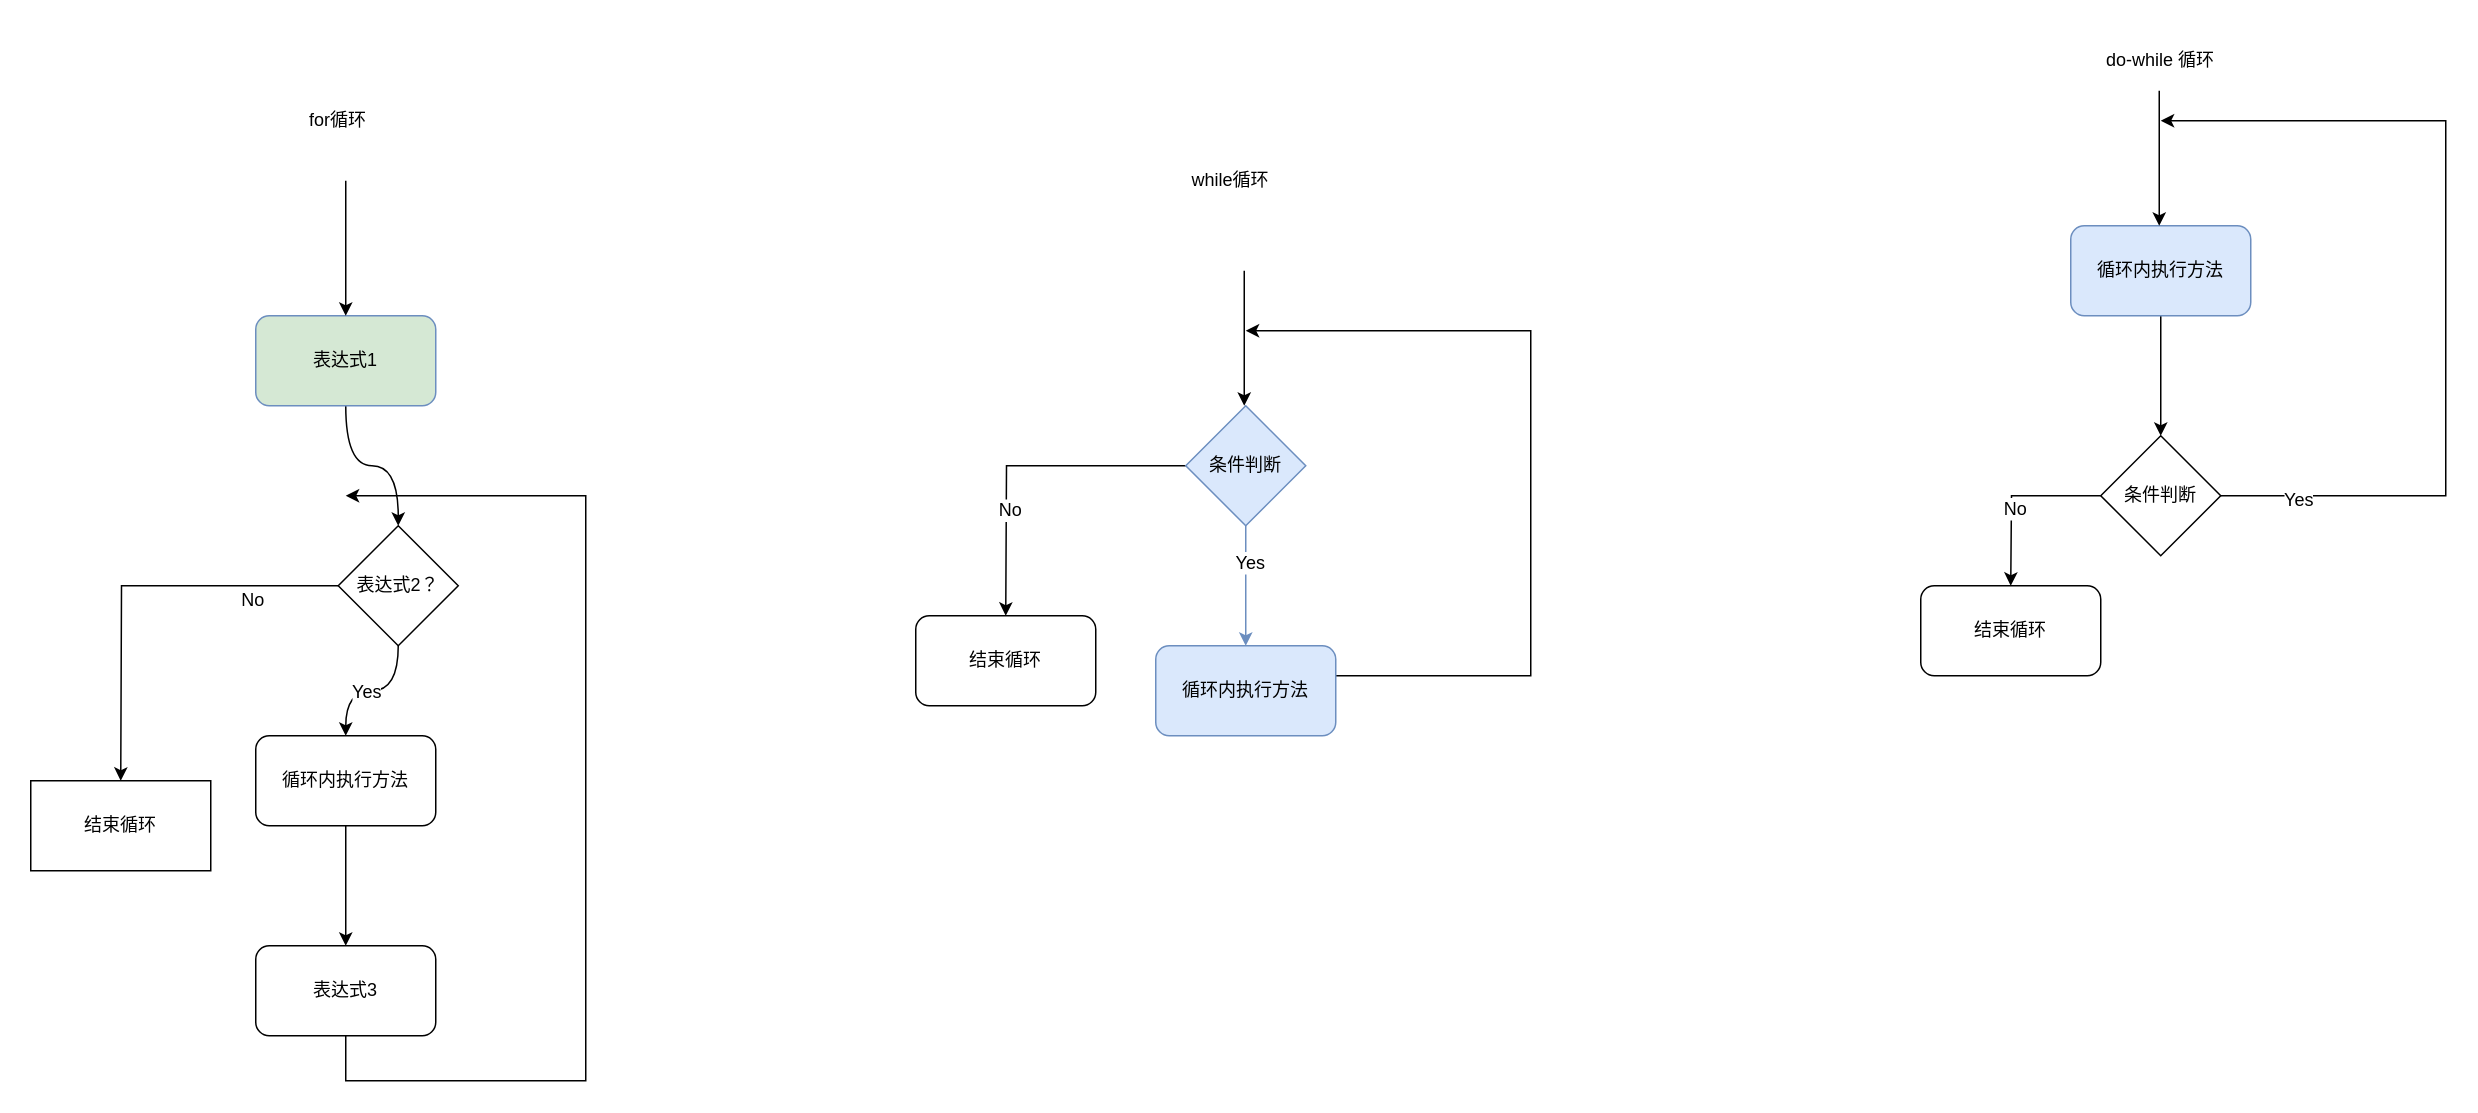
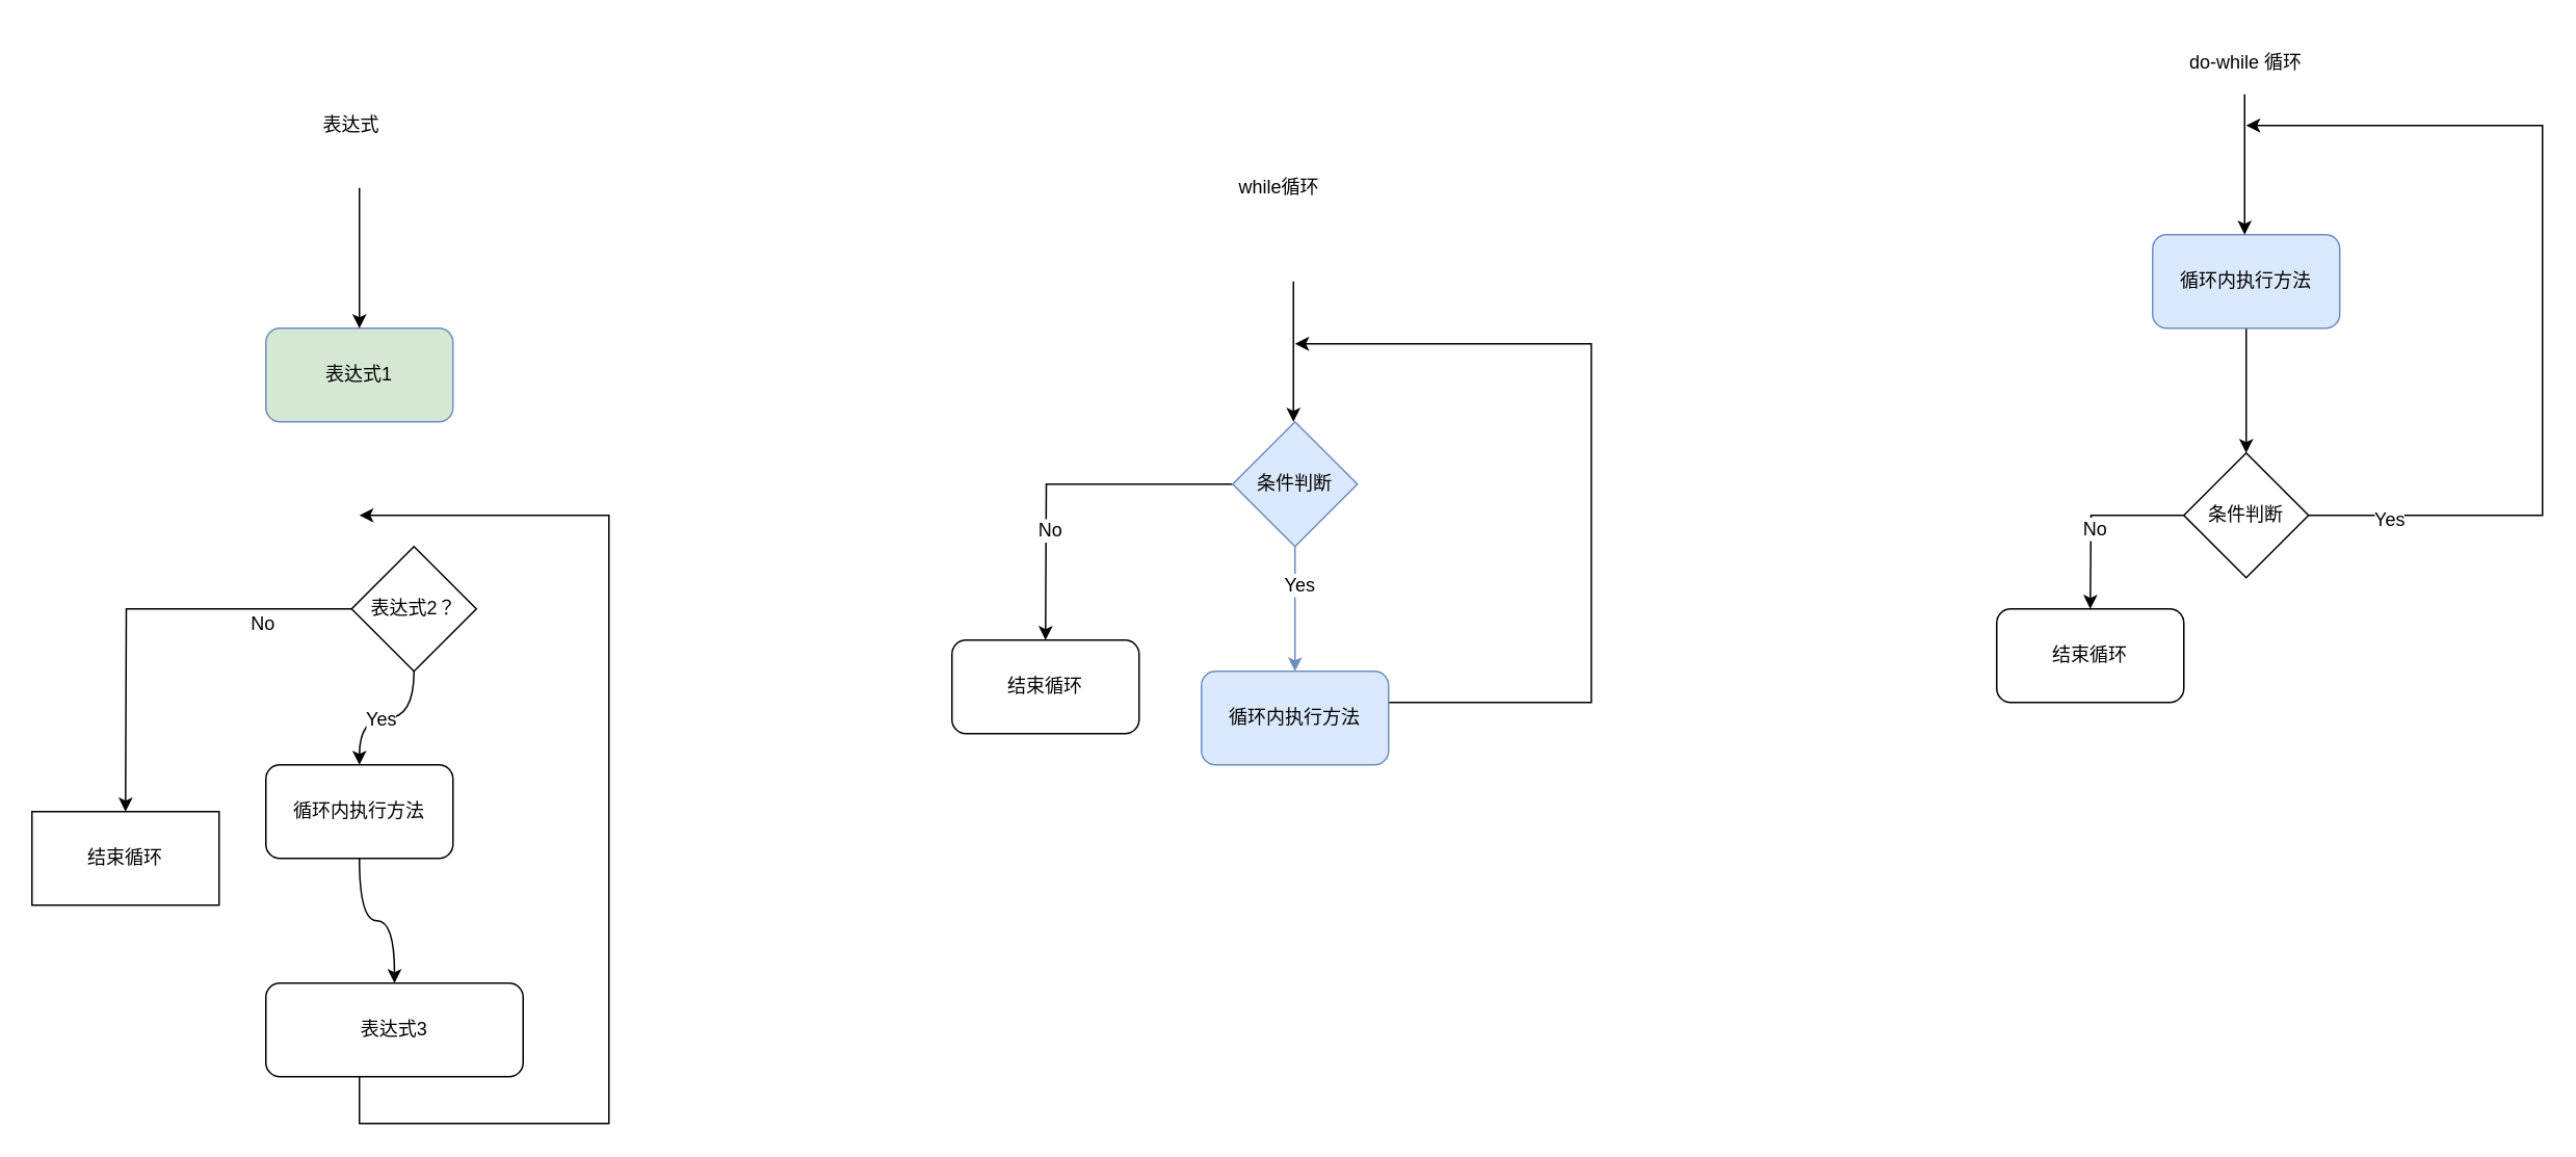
- <mxCell id="35" value="for循环" style="text;html=1;strokeColor=none;fillColor=none;align=center;verticalAlign=middle;whiteSpace=wrap;rounded=0;" parent="1" vertex="1"><mxGeometry x="160" y="50" width="130" height="60" as="geometry" /></mxCell>
+ <mxCell id="35" value="表达式" style="text;html=1;strokeColor=none;fillColor=none;align=center;verticalAlign=middle;whiteSpace=wrap;rounded=0;" parent="1" vertex="1"><mxGeometry x="160" y="50" width="130" height="60" as="geometry" /></mxCell>
- <mxCell id="7" style="edgeStyle=orthogonalEdgeStyle;curved=1;rounded=0;orthogonalLoop=1;jettySize=auto;html=1;entryX=0.5;entryY=0;entryDx=0;entryDy=0;" parent="1" source="8" target="6" edge="1"><mxGeometry relative="1" as="geometry" /></mxCell>
- <mxCell id="12" value="表达式3" style="rounded=1;whiteSpace=wrap;html=1;" parent="1" vertex="1"><mxGeometry x="170" y="630" width="120" height="60" as="geometry" /></mxCell>
+ <mxCell id="12" value="表达式3" style="rounded=1;whiteSpace=wrap;html=1;" parent="1" vertex="1"><mxGeometry x="170" y="630" width="165" height="60" as="geometry" /></mxCell>
